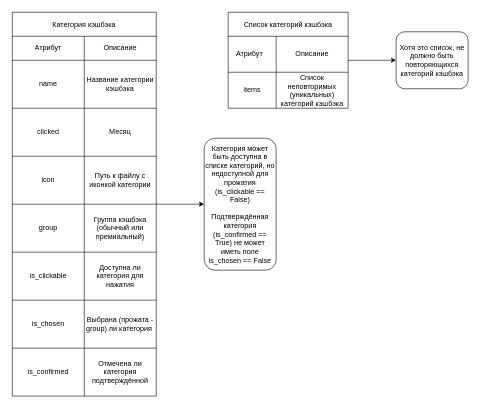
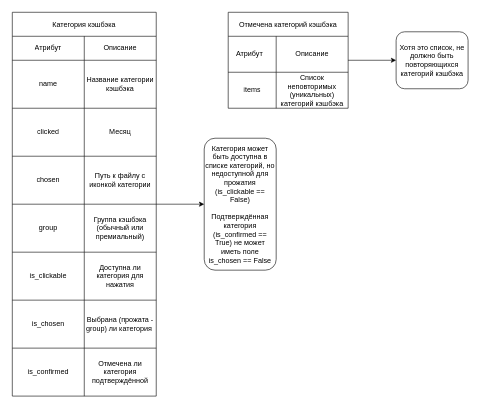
- <mxCell id="30" value="Список категорий кэшбэка" style="shape=table;startSize=40;container=1;collapsible=0;childLayout=tableLayout;" parent="1" vertex="1"><mxGeometry x="380" y="20" width="200" height="160" as="geometry" /></mxCell>
+ <mxCell id="30" value="Отмечена категорий кэшбэка" style="shape=table;startSize=40;container=1;collapsible=0;childLayout=tableLayout;" parent="1" vertex="1"><mxGeometry x="380" y="20" width="200" height="160" as="geometry" /></mxCell>
- <mxCell id="14" value="icon" style="shape=partialRectangle;html=1;whiteSpace=wrap;connectable=0;strokeColor=inherit;overflow=hidden;fillColor=none;top=0;left=0;bottom=0;right=0;pointerEvents=1;" parent="13" vertex="1"><mxGeometry width="120" height="80" as="geometry"><mxRectangle width="120" height="80" as="alternateBounds" /></mxGeometry></mxCell>
+ <mxCell id="14" value="chosen" style="shape=partialRectangle;html=1;whiteSpace=wrap;connectable=0;strokeColor=inherit;overflow=hidden;fillColor=none;top=0;left=0;bottom=0;right=0;pointerEvents=1;" parent="13" vertex="1"><mxGeometry width="120" height="80" as="geometry"><mxRectangle width="120" height="80" as="alternateBounds" /></mxGeometry></mxCell>
